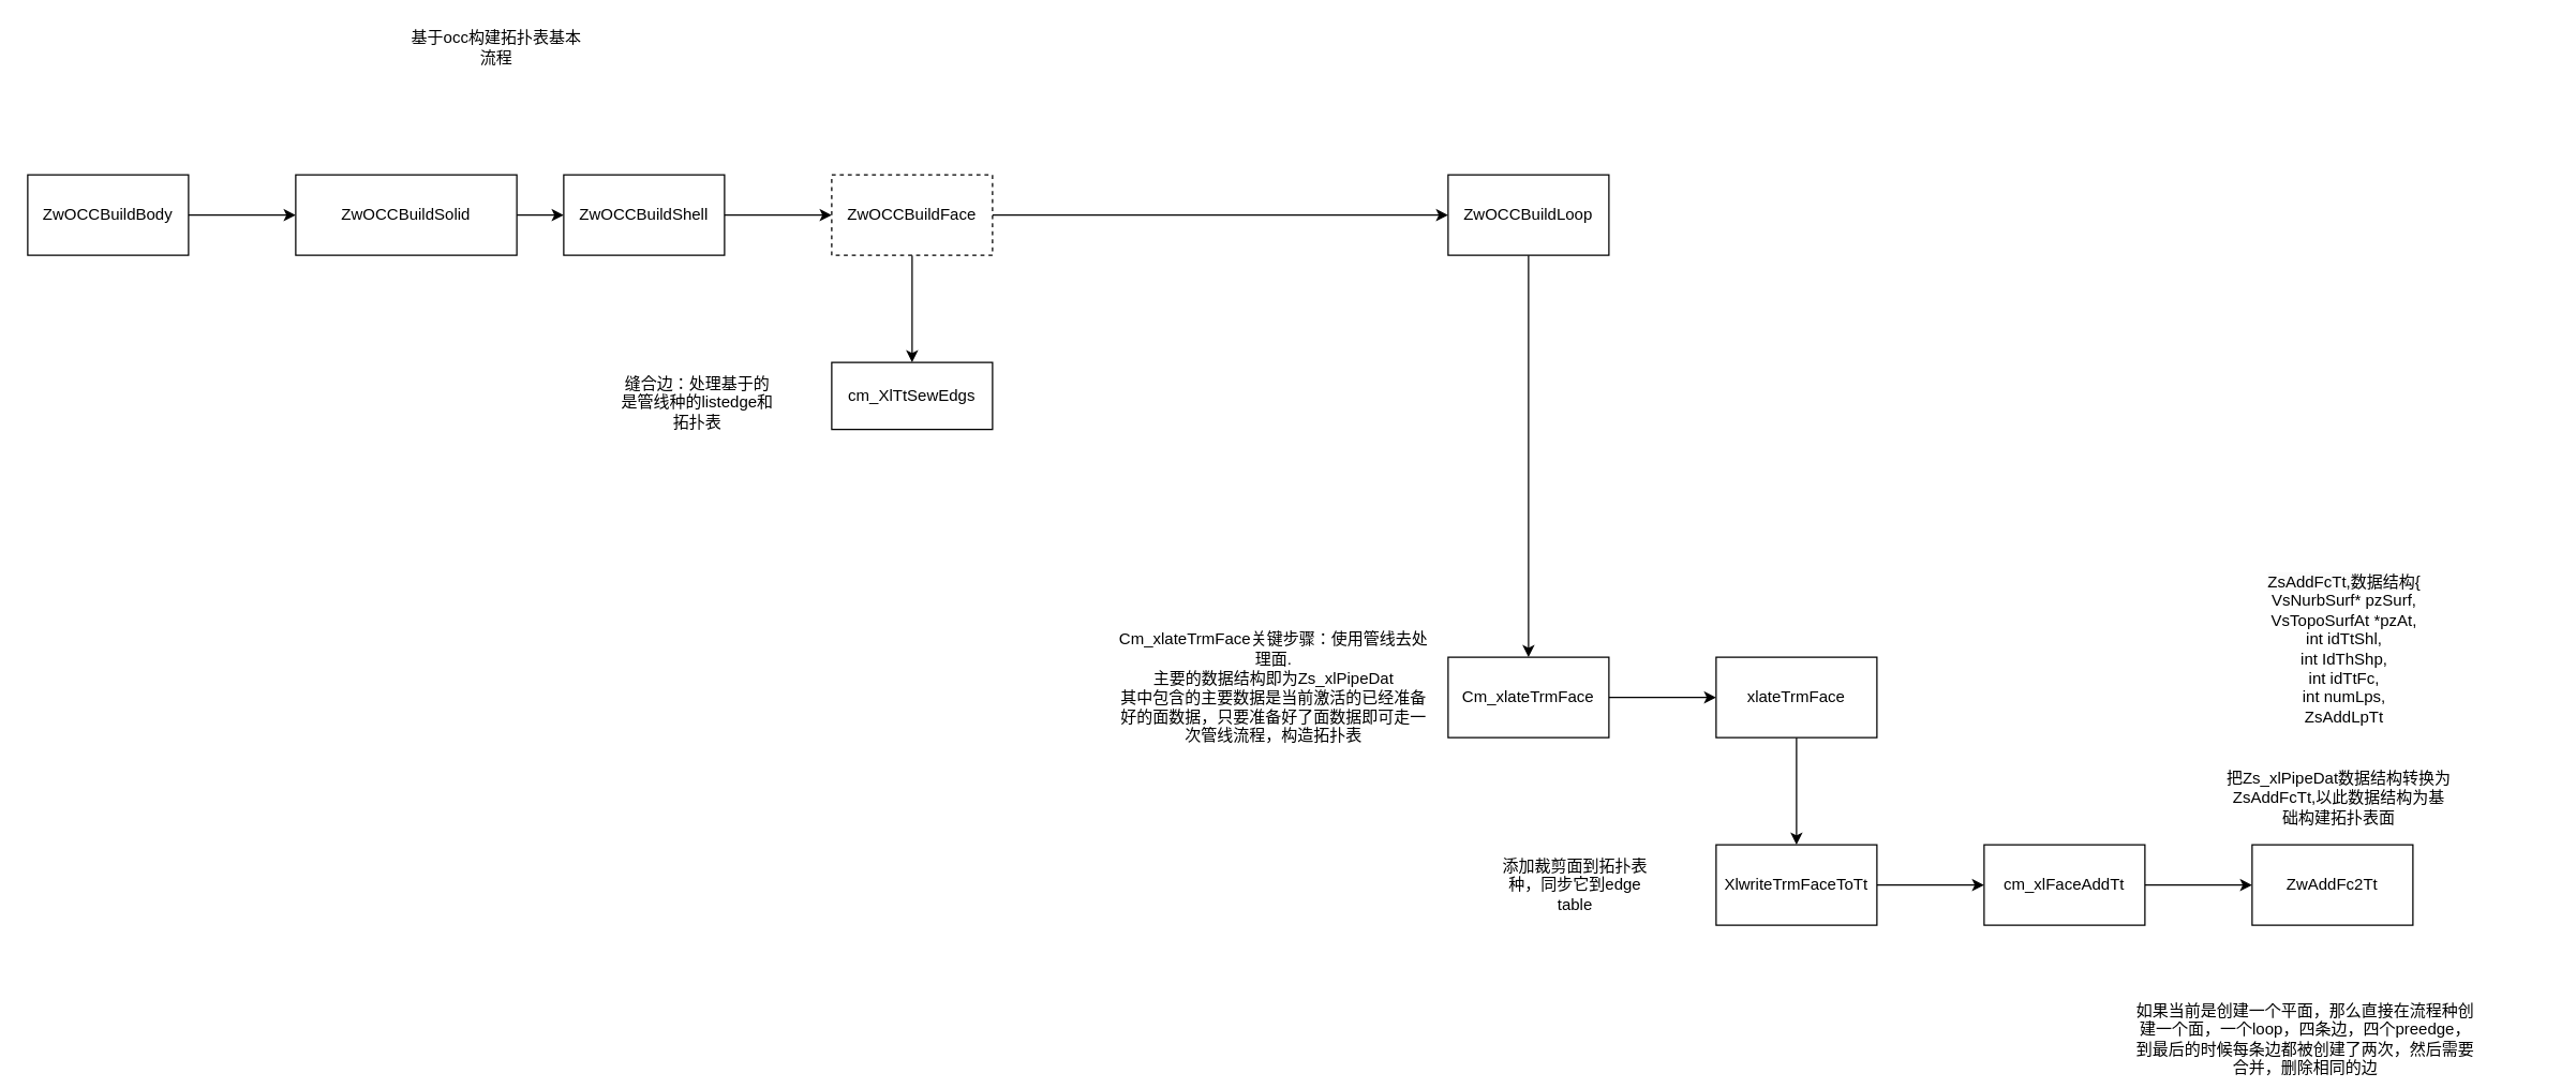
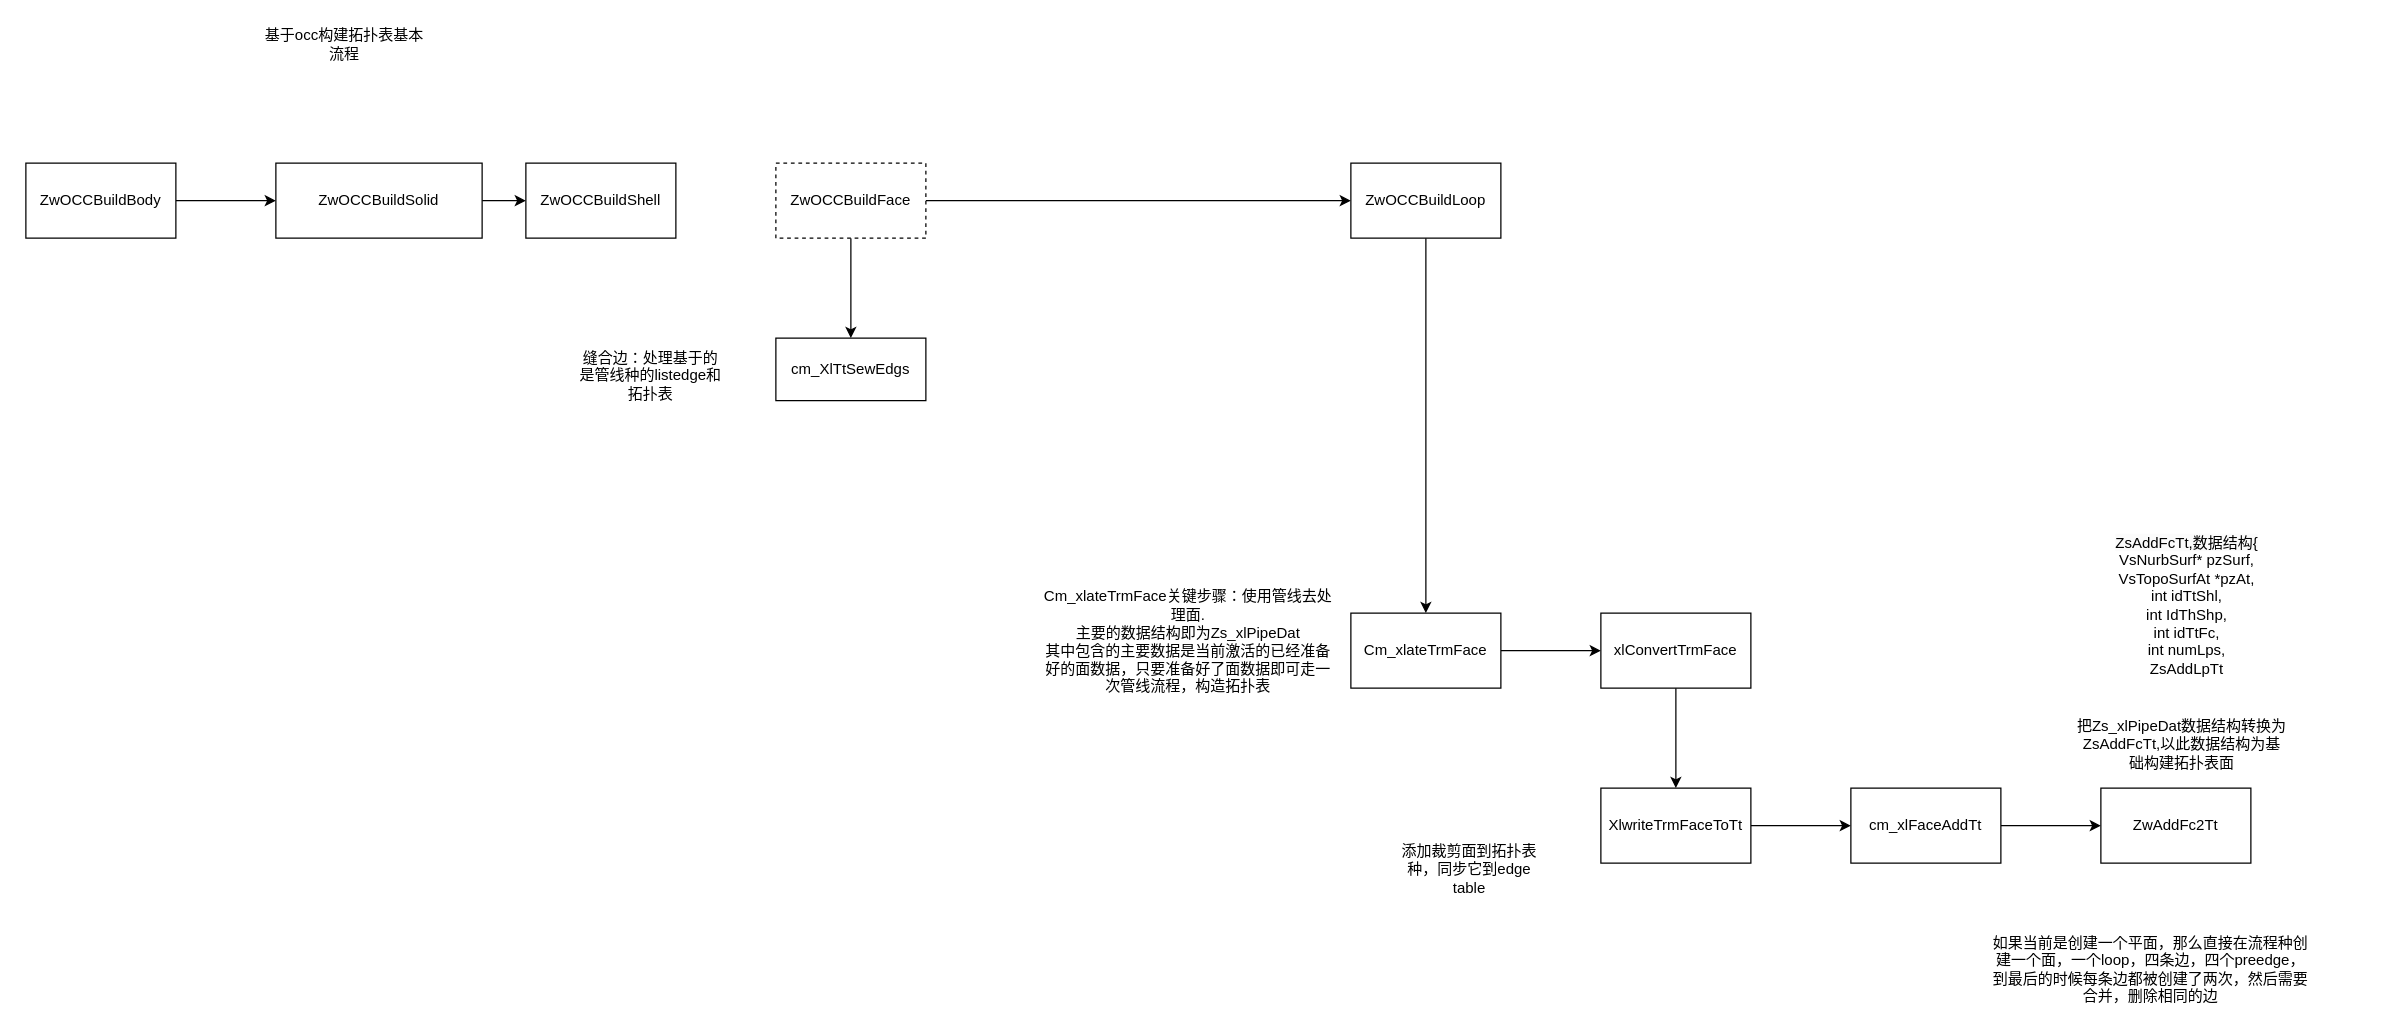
- <mxCell id="4" value="基于occ构建拓扑表基本流程" style="text;html=1;align=center;verticalAlign=middle;whiteSpace=wrap;rounded=0;" parent="1" vertex="1"><mxGeometry x="305" y="20" width="130" height="30" as="geometry" /></mxCell>
+ <mxCell id="4" value="基于occ构建拓扑表基本流程" style="text;html=1;align=center;verticalAlign=middle;whiteSpace=wrap;rounded=0;" parent="1" vertex="1"><mxGeometry y="20" width="130" height="30" as="geometry" x="210" /></mxCell>
- <mxCell id="7" value="" style="edgeStyle=orthogonalEdgeStyle;rounded=0;orthogonalLoop=1;jettySize=auto;html=1;" parent="1" source="8" target="11" edge="1"><mxGeometry relative="1" as="geometry" /></mxCell>
- <mxCell id="18" value="xlateTrmFace" style="rounded=0;whiteSpace=wrap;html=1;" parent="1" vertex="1"><mxGeometry x="1280" y="490" width="120" height="60" as="geometry" /></mxCell>
+ <mxCell id="18" value="xlConvertTrmFace" style="rounded=0;whiteSpace=wrap;html=1;" parent="1" vertex="1"><mxGeometry x="1280" y="490" width="120" height="60" as="geometry" /></mxCell>
- <mxCell id="21" value="添加裁剪面到拓扑表种，同步它到edge table" style="text;html=1;align=center;verticalAlign=middle;whiteSpace=wrap;rounded=0;" vertex="1" parent="1"><mxGeometry x="1110" y="645" width="130" height="30" as="geometry" /></mxCell>
+ <mxCell id="21" value="添加裁剪面到拓扑表种，同步它到edge table" style="text;html=1;align=center;verticalAlign=middle;whiteSpace=wrap;rounded=0;" vertex="1" parent="1"><mxGeometry x="1110" y="680" width="130" height="30" as="geometry" /></mxCell>
